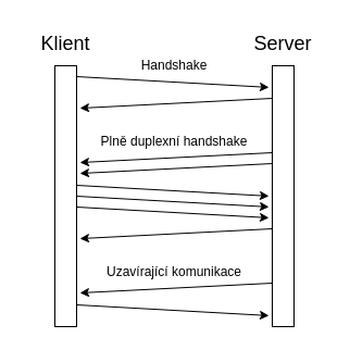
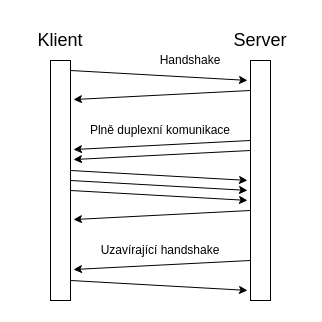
- <mxCell id="6" value="Handshake" style="text;html=1;strokeColor=none;fillColor=none;align=center;verticalAlign=middle;whiteSpace=wrap;rounded=0;" vertex="1" parent="1"><mxGeometry x="140" y="50" width="40" height="20" as="geometry" /></mxCell>
+ <mxCell id="6" value="Handshake" style="text;html=1;strokeColor=none;fillColor=none;align=center;verticalAlign=middle;whiteSpace=wrap;rounded=0;" vertex="1" parent="1"><mxGeometry x="170" y="50" width="40" height="20" as="geometry" /></mxCell>
- <mxCell id="11" value="Plně duplexní handshake" style="text;html=1;strokeColor=none;fillColor=none;align=center;verticalAlign=middle;whiteSpace=wrap;rounded=0;" vertex="1" parent="1"><mxGeometry x="70" y="120" width="180" height="20" as="geometry" /></mxCell>
+ <mxCell id="11" value="Plně duplexní komunikace" style="text;html=1;strokeColor=none;fillColor=none;align=center;verticalAlign=middle;whiteSpace=wrap;rounded=0;" vertex="1" parent="1"><mxGeometry x="70" y="120" width="180" height="20" as="geometry" /></mxCell>
- <mxCell id="14" value="Uzavírající komunikace" style="text;html=1;strokeColor=none;fillColor=none;align=center;verticalAlign=middle;whiteSpace=wrap;rounded=0;" vertex="1" parent="1"><mxGeometry x="70" y="240" width="180" height="20" as="geometry" /></mxCell>
+ <mxCell id="14" value="Uzavírající handshake" style="text;html=1;strokeColor=none;fillColor=none;align=center;verticalAlign=middle;whiteSpace=wrap;rounded=0;" vertex="1" parent="1"><mxGeometry x="70" y="240" width="180" height="20" as="geometry" /></mxCell>
